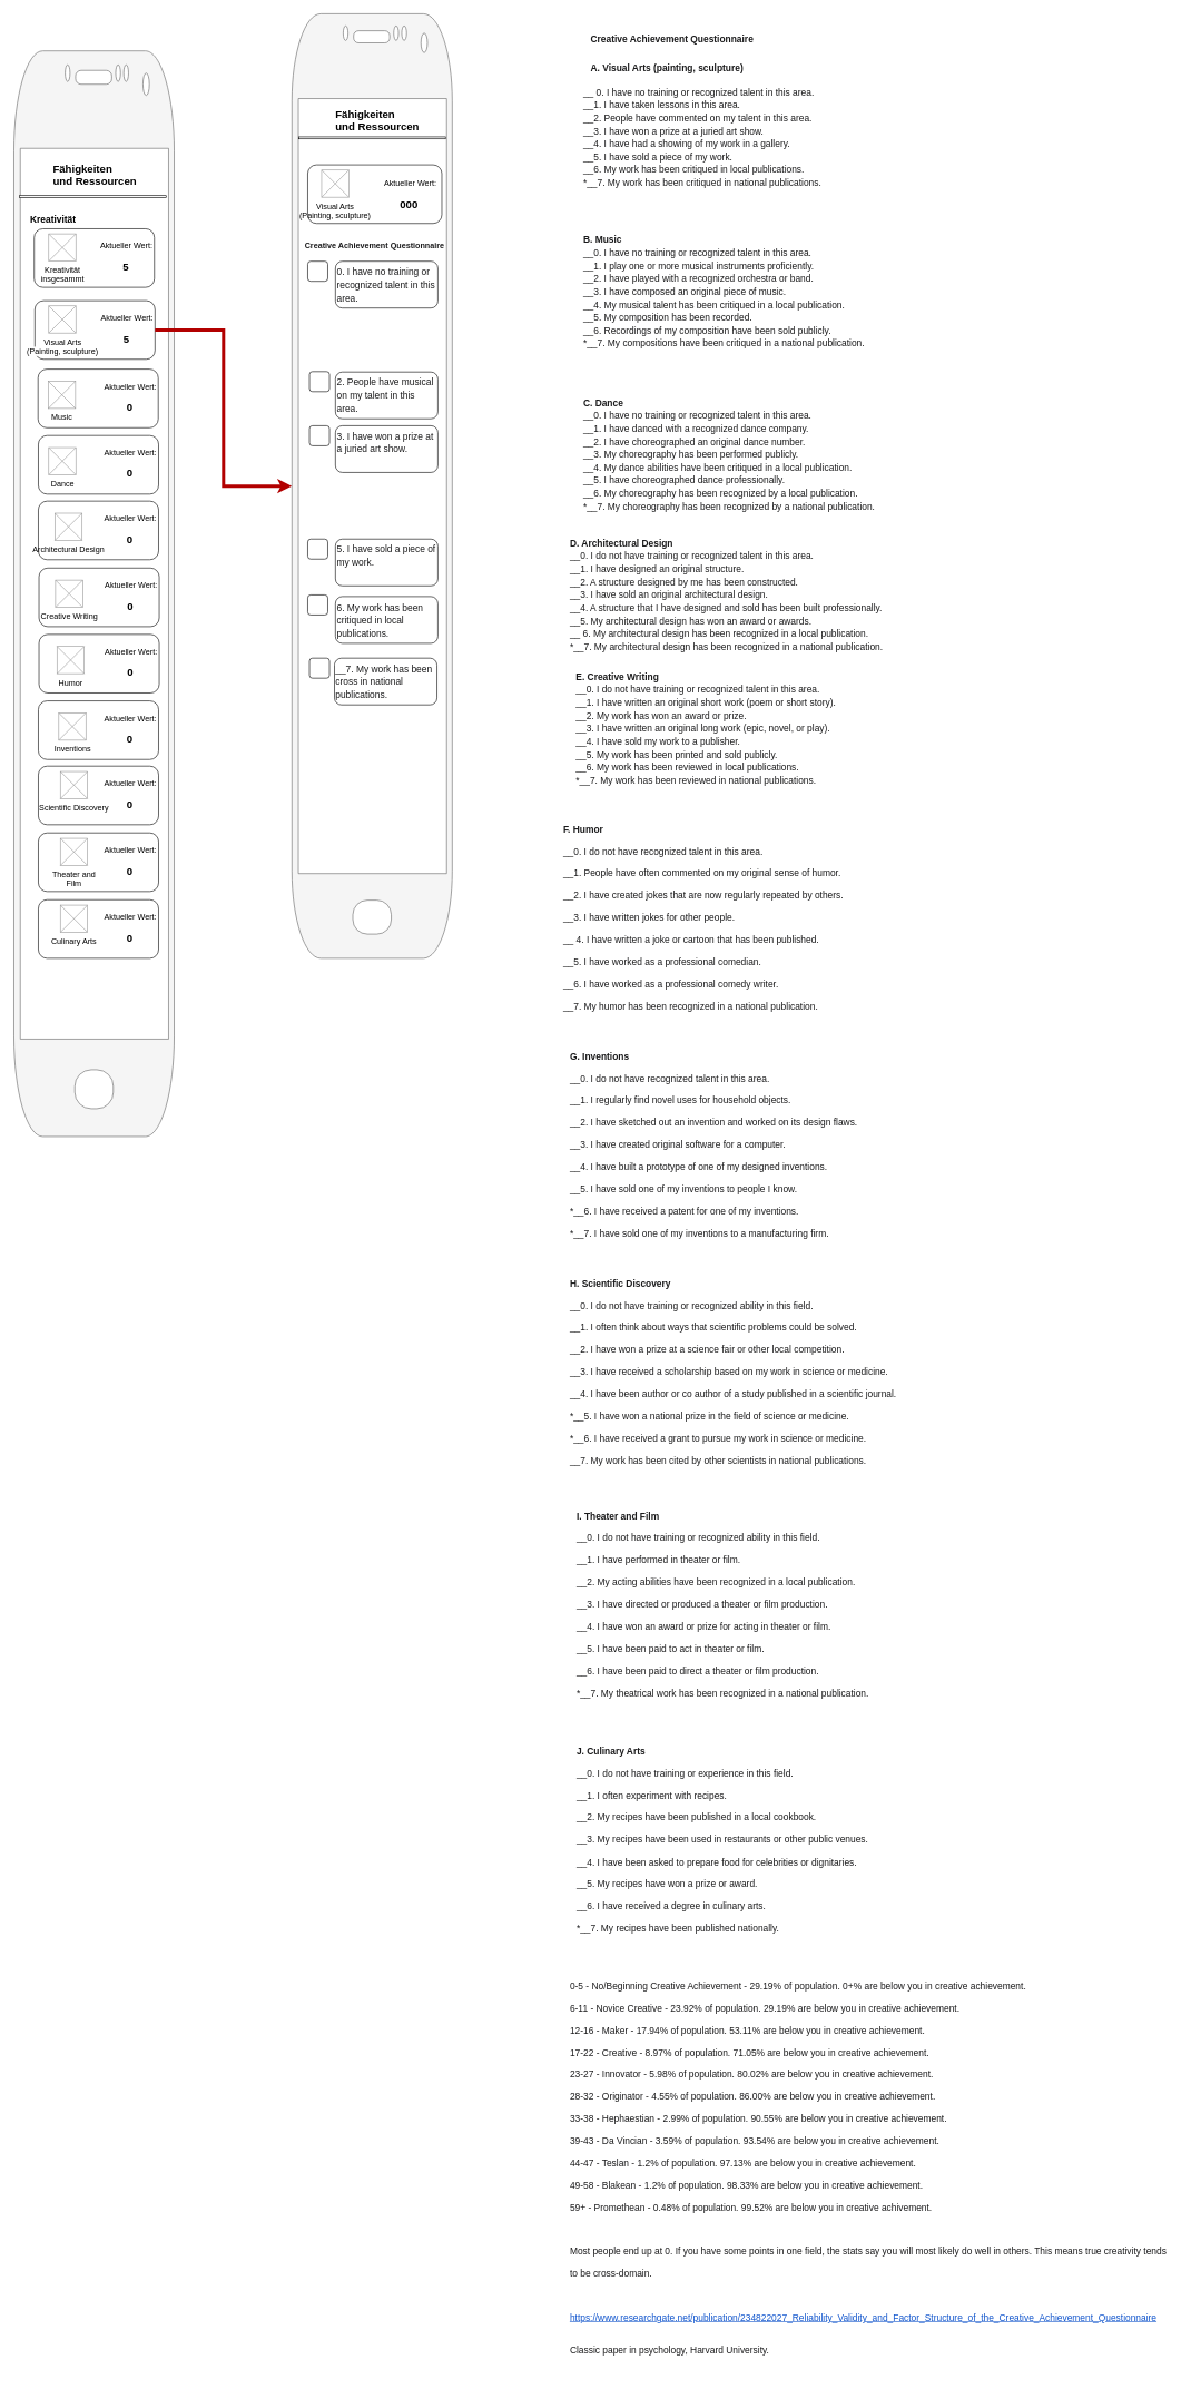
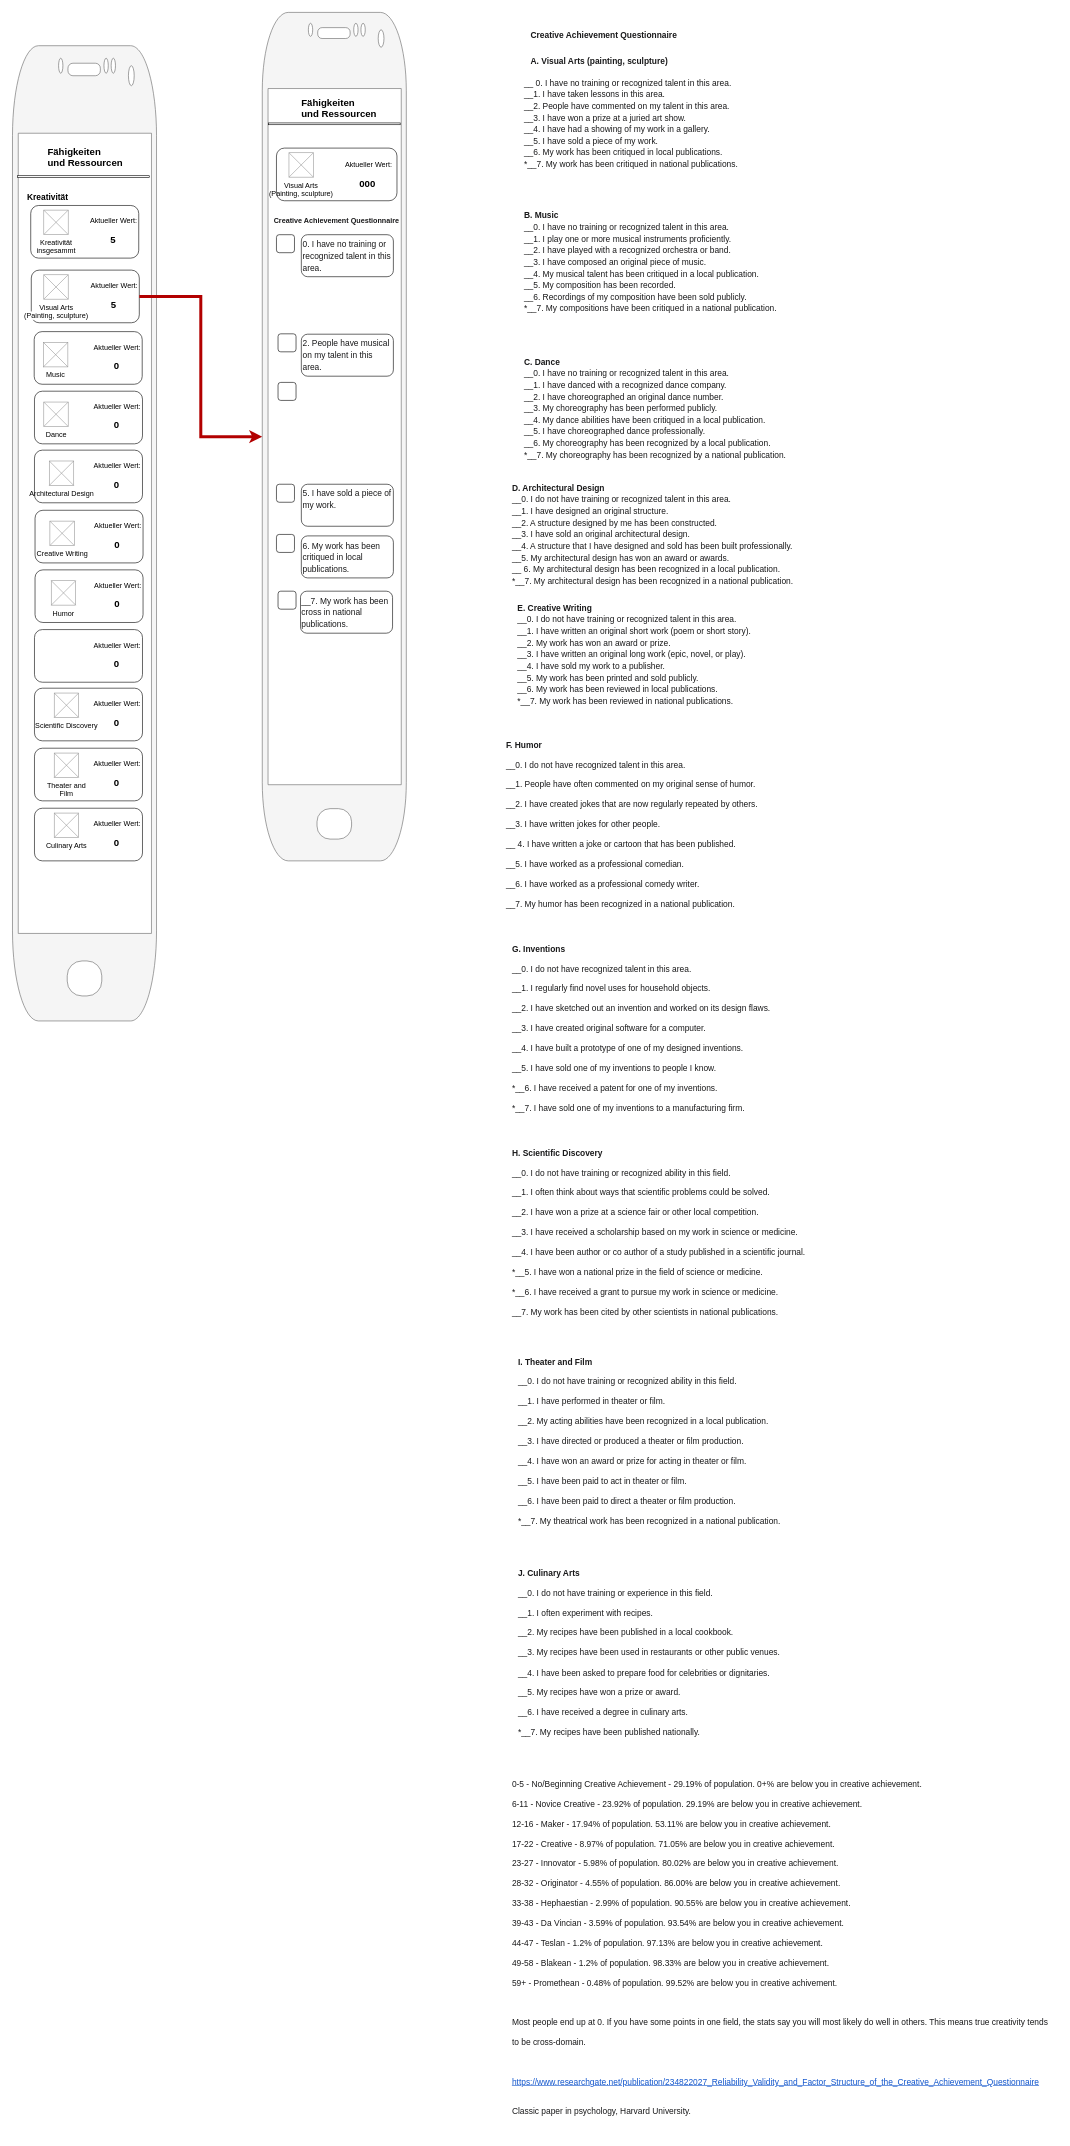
- <mxCell id="64" value="&lt;b style=&quot;font-weight: normal&quot; id=&quot;docs-internal-guid-c8518432-7fff-e22d-4b87-e8917b4c861d&quot;&gt;&lt;p dir=&quot;ltr&quot; style=&quot;line-height: 1.38 ; margin-top: 0pt ; margin-bottom: 0pt&quot;&gt;&lt;span style=&quot;background-color: rgb(255 , 255 , 255) ; color: rgb(26 , 26 , 27) ; font-family: &amp;#34;arial&amp;#34; ; font-size: 10.5pt&quot;&gt;3. I have won a prize at a juried art show.&lt;/span&gt;&lt;br&gt;&lt;/p&gt;&lt;/b&gt;" style="text;whiteSpace=wrap;html=1;strokeColor=#000000;rounded=1;" parent="1" vertex="1"><mxGeometry x="501.63" y="636.72" width="153.38" height="70" as="geometry" /></mxCell>
- <mxCell id="19" value="&lt;span style=&quot;background-color: rgb(255 , 255 , 255)&quot;&gt;Inventions&lt;/span&gt;" style="verticalLabelPosition=bottom;shadow=0;dashed=0;align=center;html=1;verticalAlign=top;strokeWidth=1;shape=mxgraph.mockup.graphics.simpleIcon;strokeColor=#999999;fillColor=#FFFFFF;aspect=fixed;fontSize=12;" parent="1" vertex="1"><mxGeometry x="87.51" y="1066.69" width="40.71" height="40.71" as="geometry" /></mxCell>
